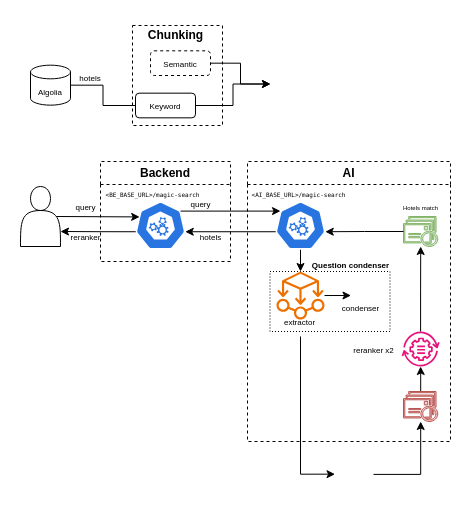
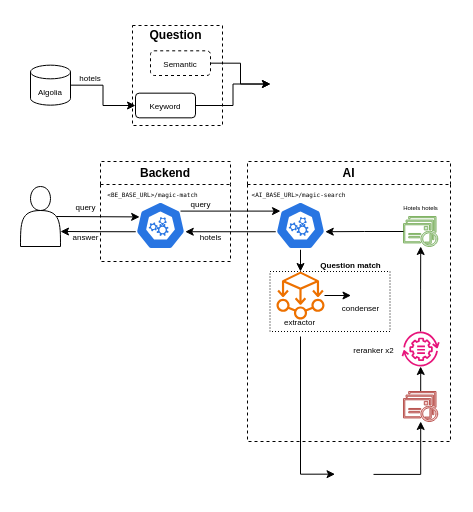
- <mxCell id="10" value="&lt;b&gt;Chunking&lt;/b&gt;" style="text;html=1;align=center;verticalAlign=middle;resizable=0;points=[];autosize=1;strokeColor=none;fillColor=none;" vertex="1" parent="1"><mxGeometry x="135" y="20.32" width="80" height="30" as="geometry" /></mxCell>
+ <mxCell id="10" value="&lt;b&gt;Question&lt;/b&gt;" style="text;html=1;align=center;verticalAlign=middle;resizable=0;points=[];autosize=1;strokeColor=none;fillColor=none;" vertex="1" parent="1"><mxGeometry x="135" y="20.32" width="80" height="30" as="geometry" /></mxCell>
- <mxCell id="3" style="edgeStyle=orthogonalEdgeStyle;rounded=0;orthogonalLoop=1;jettySize=auto;html=1;exitX=1;exitY=0.5;exitDx=0;exitDy=0;exitPerimeter=0;entryX=0;entryY=0.5;entryDx=0;entryDy=0;endArrow=none;" edge="1" parent="1" source="4" target="8"><mxGeometry relative="1" as="geometry" /></mxCell>
+ <mxCell id="3" style="edgeStyle=orthogonalEdgeStyle;rounded=0;orthogonalLoop=1;jettySize=auto;html=1;exitX=1;exitY=0.5;exitDx=0;exitDy=0;exitPerimeter=0;entryX=0;entryY=0.5;entryDx=0;entryDy=0;" edge="1" parent="1" source="4" target="8"><mxGeometry relative="1" as="geometry" /></mxCell>
- <mxCell id="15" value="&lt;pre&gt;&lt;font style=&quot;font-size: 6px;&quot;&gt;&amp;lt;BE_BASE_URL&amp;gt;/magic-search&lt;/font&gt;&lt;/pre&gt;" style="text;html=1;align=center;verticalAlign=middle;resizable=0;points=[];autosize=1;strokeColor=none;fillColor=none;" vertex="1" parent="13"><mxGeometry x="-8" y="7" width="120" height="50" as="geometry" /></mxCell>
+ <mxCell id="15" value="&lt;pre&gt;&lt;font style=&quot;font-size: 6px;&quot;&gt;&amp;lt;BE_BASE_URL&amp;gt;/magic-match&lt;/font&gt;&lt;/pre&gt;" style="text;html=1;align=center;verticalAlign=middle;resizable=0;points=[];autosize=1;strokeColor=none;fillColor=none;" vertex="1" parent="13"><mxGeometry x="-8" y="7" width="120" height="50" as="geometry" /></mxCell>
- <mxCell id="31" value="&lt;font style=&quot;font-size: 6px;&quot;&gt;Hotels match&lt;/font&gt;" style="text;html=1;align=center;verticalAlign=middle;resizable=0;points=[];autosize=1;strokeColor=none;fillColor=none;" vertex="1" parent="19"><mxGeometry x="143.12" y="30" width="60" height="30" as="geometry" /></mxCell>
+ <mxCell id="31" value="&lt;font style=&quot;font-size: 6px;&quot;&gt;Hotels hotels&lt;/font&gt;" style="text;html=1;align=center;verticalAlign=middle;resizable=0;points=[];autosize=1;strokeColor=none;fillColor=none;" vertex="1" parent="19"><mxGeometry x="143.12" y="30" width="60" height="30" as="geometry" /></mxCell>
- <mxCell id="40" value="&lt;font style=&quot;font-size: 8px;&quot;&gt;reranker&lt;/font&gt;" style="text;html=1;align=center;verticalAlign=middle;resizable=0;points=[];autosize=1;strokeColor=none;fillColor=none;" vertex="1" parent="1"><mxGeometry x="60" y="221" width="50" height="30" as="geometry" /></mxCell>
+ <mxCell id="40" value="&lt;font style=&quot;font-size: 8px;&quot;&gt;answer&lt;/font&gt;" style="text;html=1;align=center;verticalAlign=middle;resizable=0;points=[];autosize=1;strokeColor=none;fillColor=none;" vertex="1" parent="1"><mxGeometry x="60" y="221" width="50" height="30" as="geometry" /></mxCell>
- <mxCell id="42" value="&lt;font style=&quot;font-size: 8px;&quot;&gt;&lt;b&gt;Question condenser&lt;/b&gt;&lt;/font&gt;" style="text;html=1;align=center;verticalAlign=middle;resizable=0;points=[];autosize=1;strokeColor=none;fillColor=none;" vertex="1" parent="1"><mxGeometry x="300" y="249" width="100" height="30" as="geometry" /></mxCell>
+ <mxCell id="42" value="&lt;font style=&quot;font-size: 8px;&quot;&gt;&lt;b&gt;Question match&lt;/b&gt;&lt;/font&gt;" style="text;html=1;align=center;verticalAlign=middle;resizable=0;points=[];autosize=1;strokeColor=none;fillColor=none;" vertex="1" parent="1"><mxGeometry x="300" y="249" width="100" height="30" as="geometry" /></mxCell>
